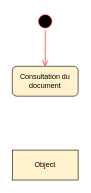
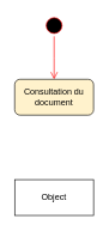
- <mxCell id="5" value="Object" style="html=1;whiteSpace=wrap;fillColor=#fff2cc;" vertex="1" parent="1"><mxGeometry x="20" y="250" width="110" height="50" as="geometry" /></mxCell>
+ <mxCell id="5" value="Object" style="html=1;whiteSpace=wrap;" vertex="1" parent="1"><mxGeometry x="20" y="250" width="110" height="50" as="geometry" /></mxCell>
